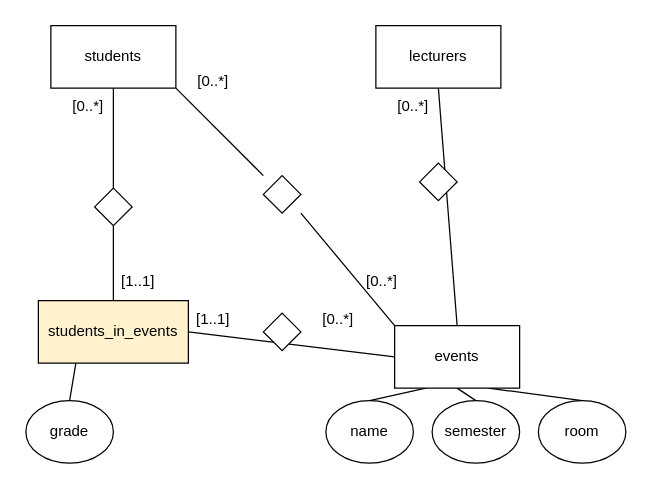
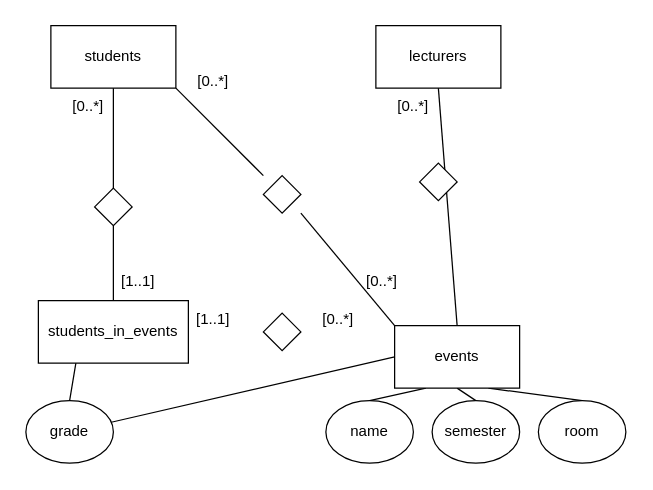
- <mxCell id="13" value="students_in_events" style="rounded=0;whiteSpace=wrap;html=1;fillColor=#fff2cc;" vertex="1" parent="1"><mxGeometry x="30" y="240" width="120" height="50" as="geometry" /></mxCell>
+ <mxCell id="13" value="students_in_events" style="rounded=0;whiteSpace=wrap;html=1;" vertex="1" parent="1"><mxGeometry x="30" y="240" width="120" height="50" as="geometry" /></mxCell>
- <mxCell id="7" style="rounded=0;orthogonalLoop=1;jettySize=auto;html=1;exitX=0;exitY=0.5;exitDx=0;exitDy=0;entryX=1;entryY=0.5;entryDx=0;entryDy=0;endArrow=none;endFill=0;" edge="1" parent="1" source="11" target="13"><mxGeometry relative="1" as="geometry" /></mxCell>
+ <mxCell id="7" style="rounded=0;orthogonalLoop=1;jettySize=auto;html=1;exitX=0;exitY=0.5;exitDx=0;exitDy=0;endArrow=none;endFill=0;" edge="1" parent="1" source="11" target="27"><mxGeometry relative="1" as="geometry" /></mxCell>
